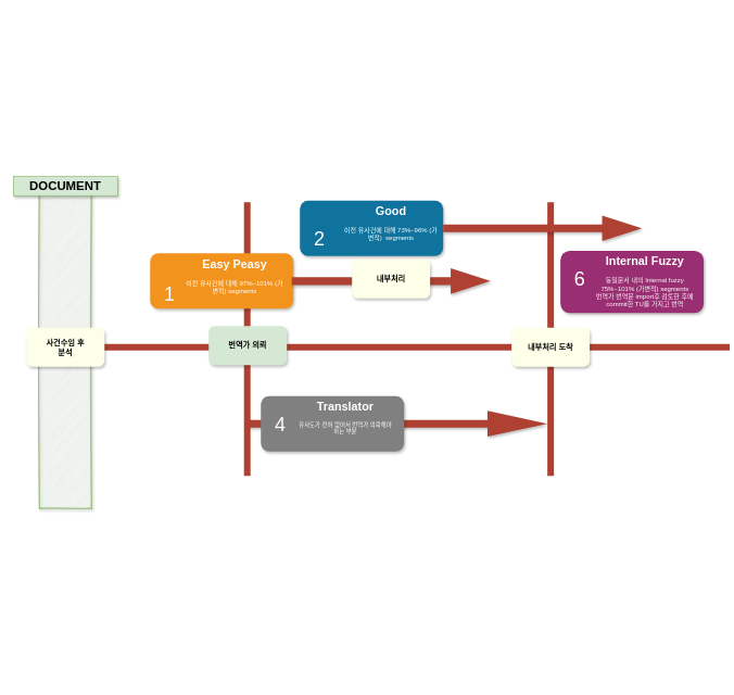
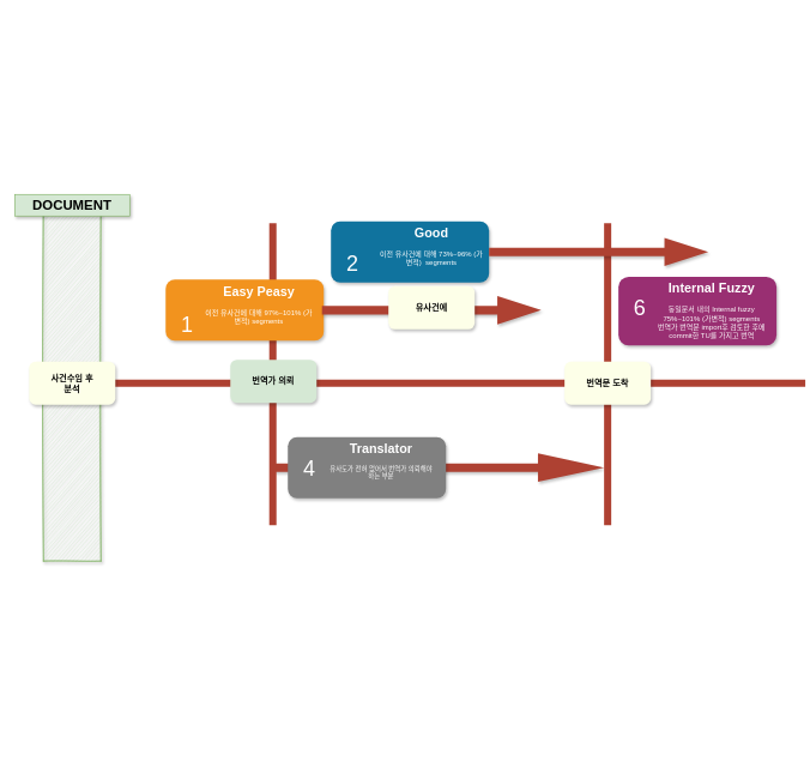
- <mxCell id="25" value="&lt;b&gt;내부처리&lt;/b&gt;" style="rounded=1;whiteSpace=wrap;html=1;fillColor=#FDFFE8;shadow=1;sketch=0;strokeColor=none;" vertex="1" parent="1"><mxGeometry x="540" y="397.5" width="120" height="60" as="geometry" /></mxCell>
+ <mxCell id="25" value="&lt;b&gt;유사건에&lt;/b&gt;" style="rounded=1;whiteSpace=wrap;html=1;fillColor=#FDFFE8;shadow=1;sketch=0;strokeColor=none;" vertex="1" parent="1"><mxGeometry x="540" y="397.5" width="120" height="60" as="geometry" /></mxCell>
- <mxCell id="22" value="&lt;b&gt;내부처리 도착&lt;/b&gt;" style="rounded=1;whiteSpace=wrap;html=1;fillColor=#FDFFE8;shadow=1;sketch=0;strokeColor=none;" vertex="1" parent="1"><mxGeometry x="785" y="502.5" width="120" height="60" as="geometry" /></mxCell>
+ <mxCell id="22" value="&lt;b&gt;번역문 도착&lt;/b&gt;" style="rounded=1;whiteSpace=wrap;html=1;fillColor=#FDFFE8;shadow=1;sketch=0;strokeColor=none;" vertex="1" parent="1"><mxGeometry x="785" y="502.5" width="120" height="60" as="geometry" /></mxCell>
